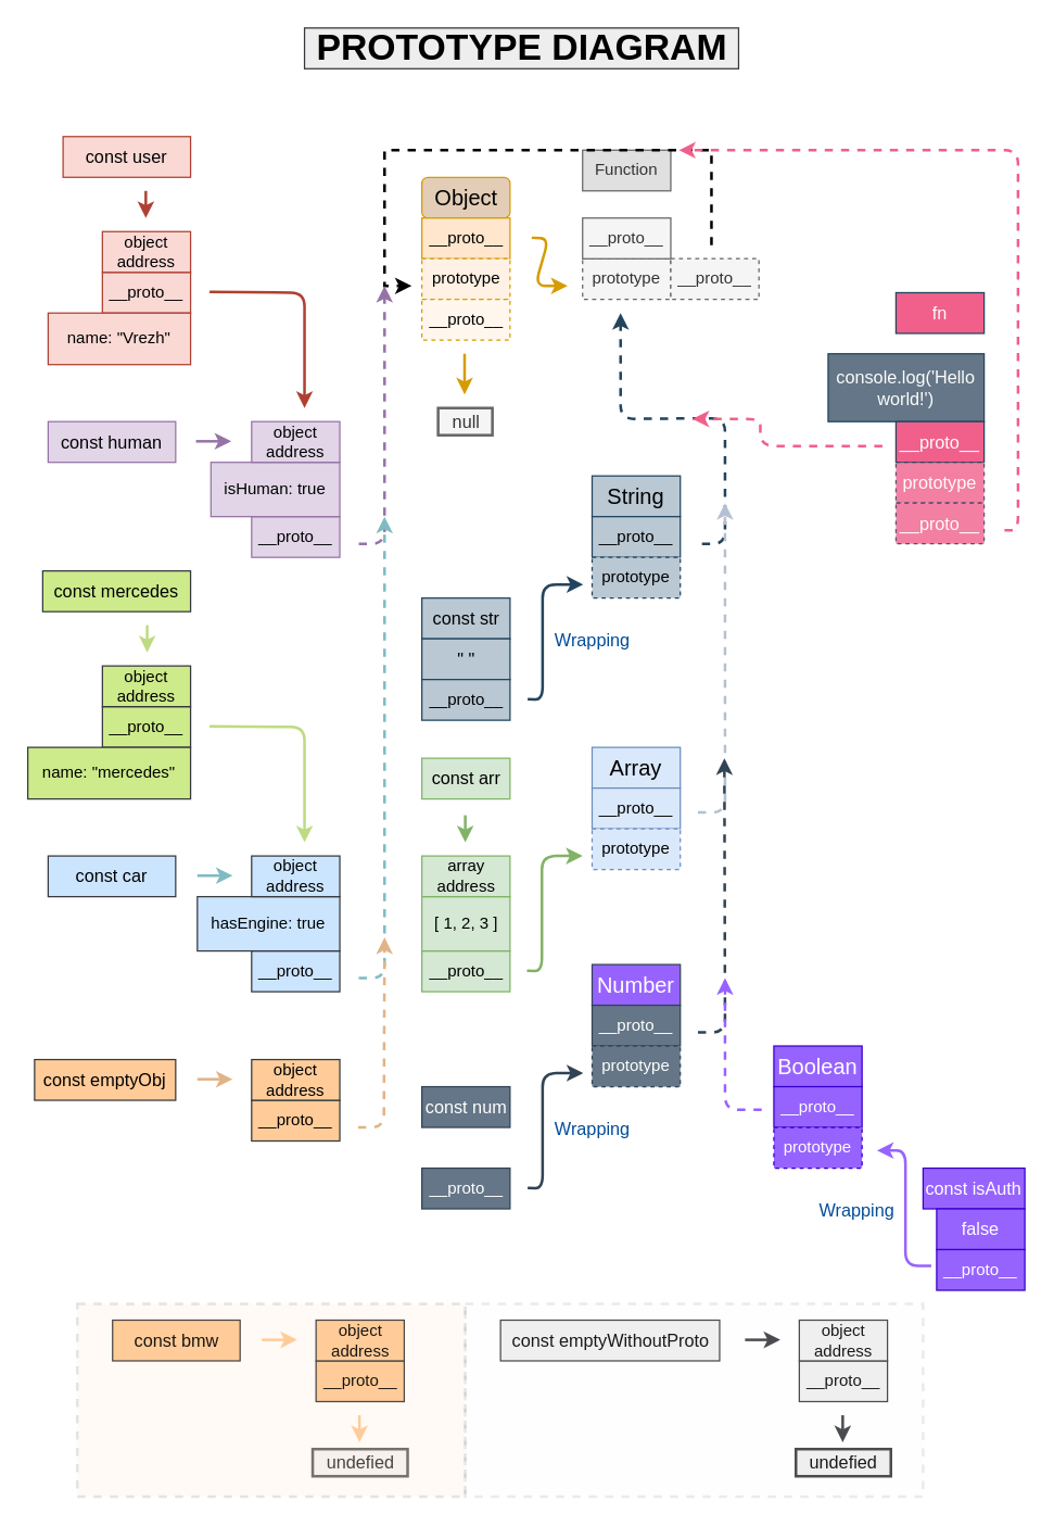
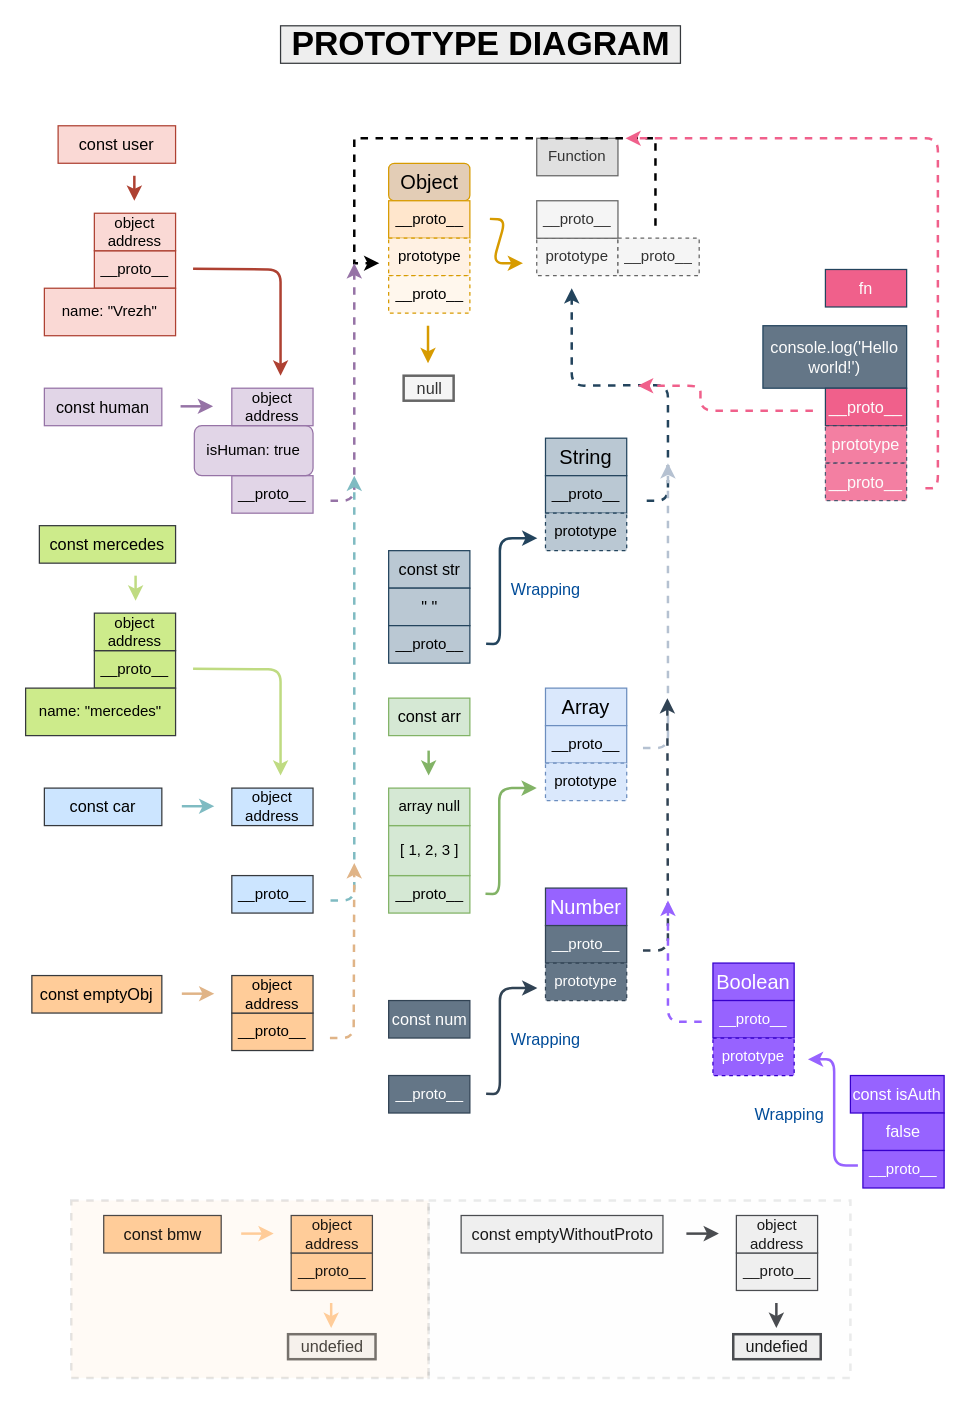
- <mxCell id="18" value="&lt;div&gt;&lt;span&gt;isHuman: true&lt;/span&gt;&lt;/div&gt;" style="whiteSpace=wrap;html=1;fillColor=#e1d5e7;strokeColor=#9673a6;align=center;" parent="1" vertex="1"><mxGeometry x="155" y="340" width="95" height="40" as="geometry" /></mxCell>
+ <mxCell id="18" value="&lt;div&gt;&lt;span&gt;isHuman: true&lt;/span&gt;&lt;/div&gt;" style="whiteSpace=wrap;html=1;fillColor=#e1d5e7;strokeColor=#9673a6;align=center;rounded=1;" parent="1" vertex="1"><mxGeometry x="155" y="340" width="95" height="40" as="geometry" /></mxCell>
- <mxCell id="15" value="&lt;font style=&quot;font-size: 12px&quot;&gt;array address&lt;/font&gt;" style="whiteSpace=wrap;html=1;fillColor=#d5e8d4;strokeColor=#82b366;" parent="1" vertex="1"><mxGeometry x="310.5" y="630" width="65" height="30" as="geometry" /></mxCell>
+ <mxCell id="15" value="&lt;font style=&quot;font-size: 12px&quot;&gt;array null&lt;/font&gt;" style="whiteSpace=wrap;html=1;fillColor=#d5e8d4;strokeColor=#82b366;" parent="1" vertex="1"><mxGeometry x="310.5" y="630" width="65" height="30" as="geometry" /></mxCell>
- <mxCell id="34" value="hasEngine: true" style="whiteSpace=wrap;html=1;fillColor=#cce5ff;strokeColor=#36393d;align=center;" parent="1" vertex="1"><mxGeometry x="145" y="660" width="105" height="40" as="geometry" /></mxCell>
